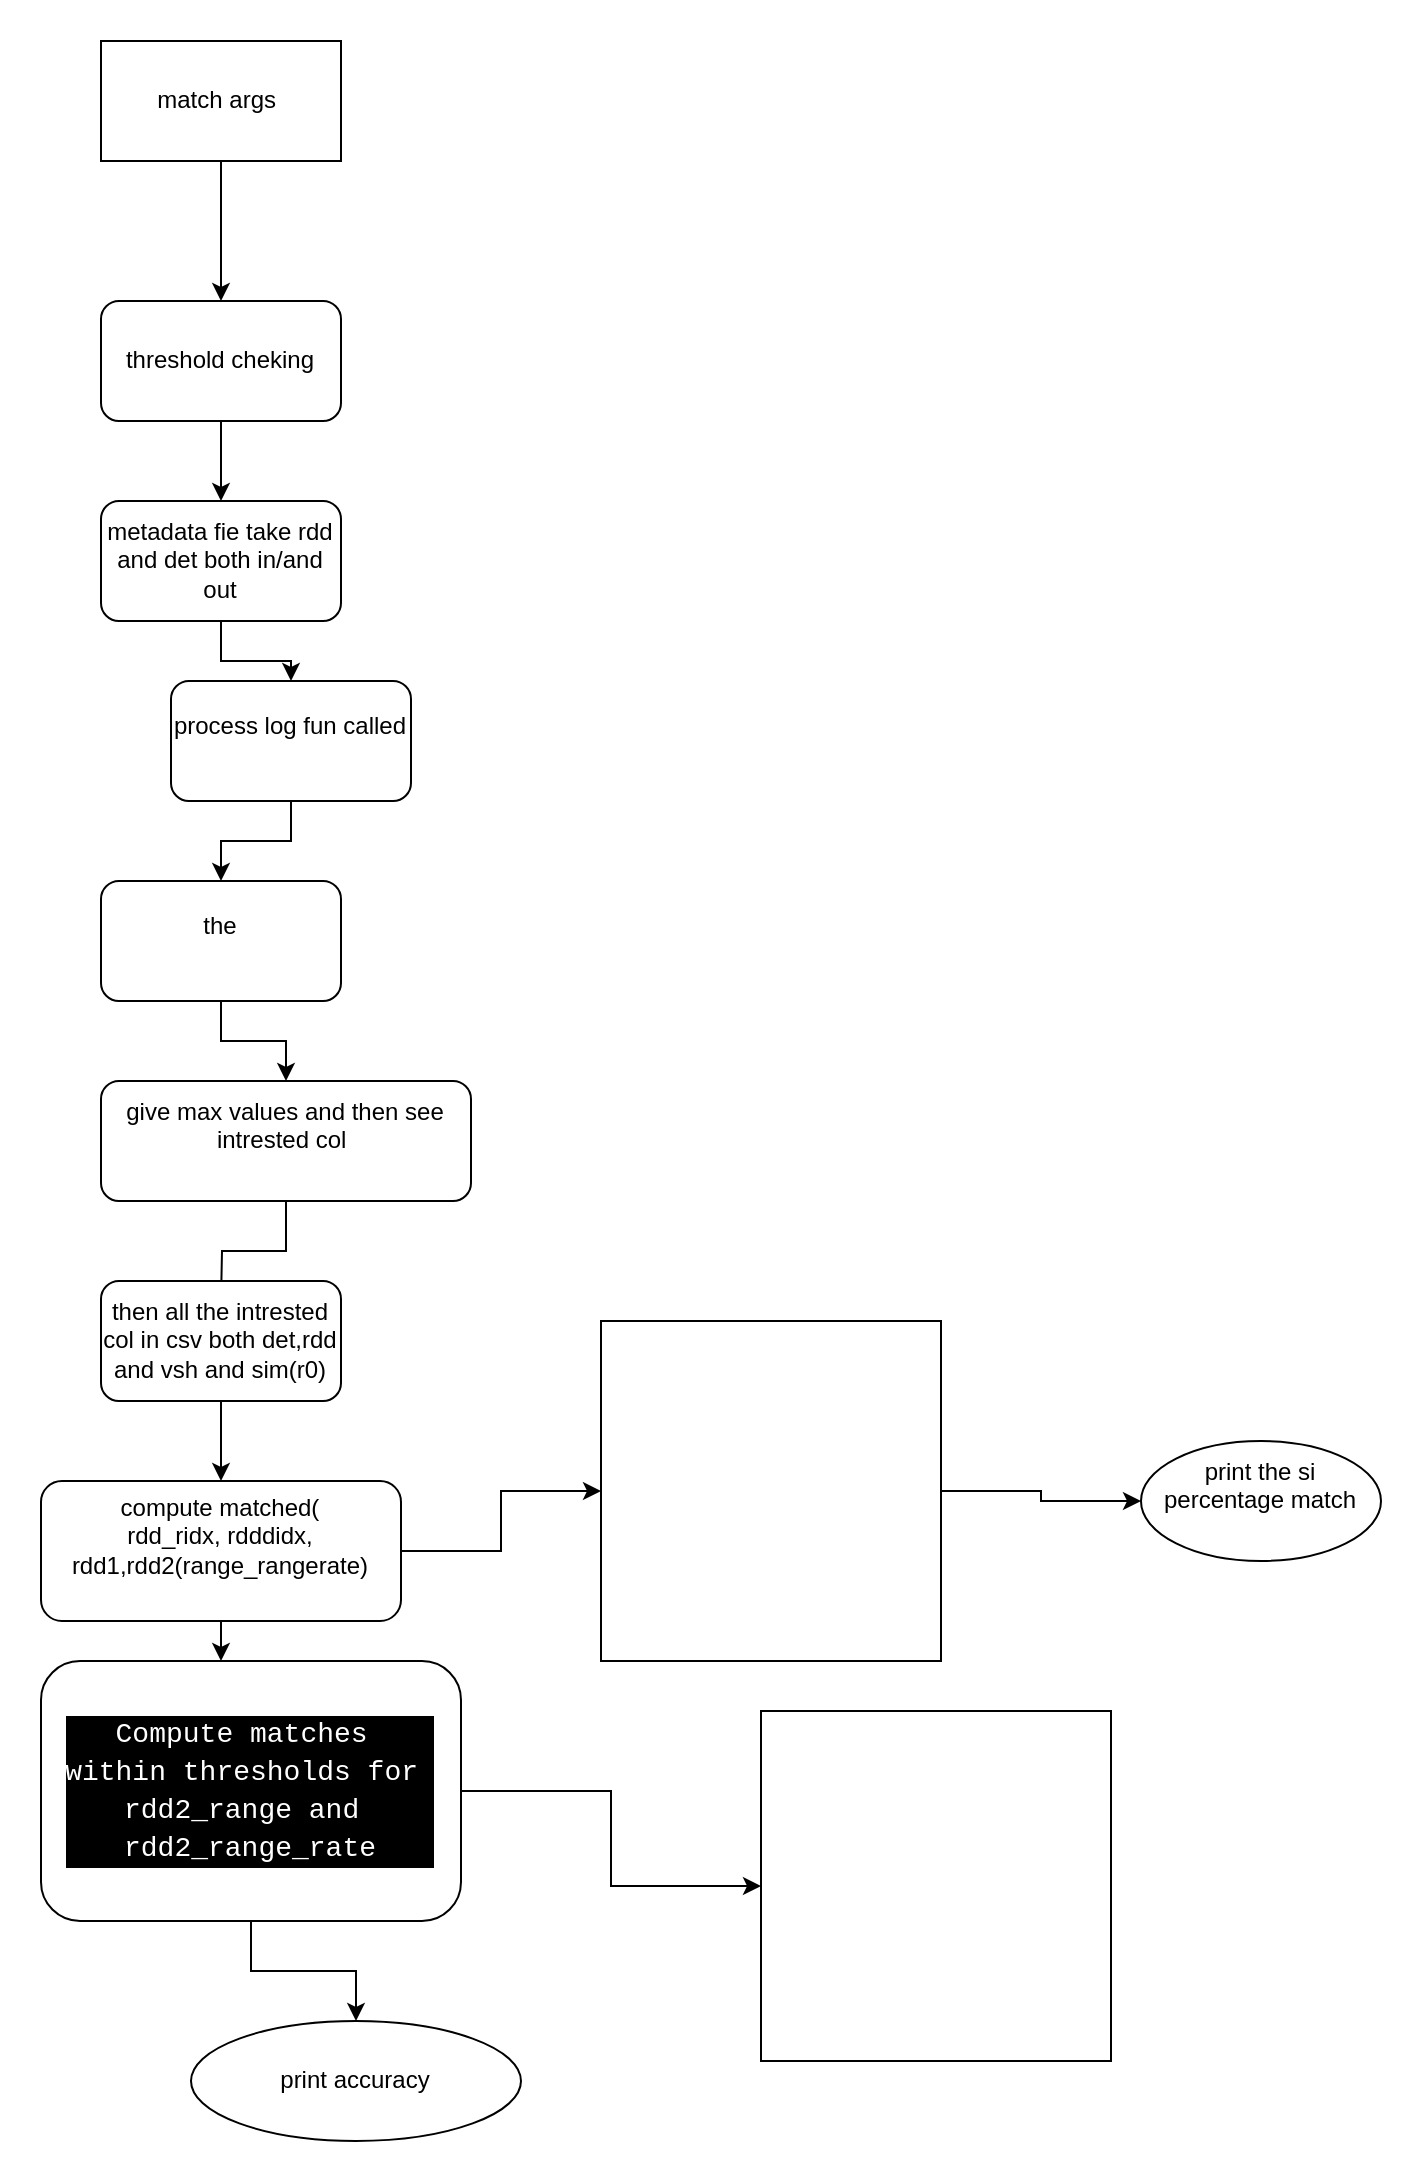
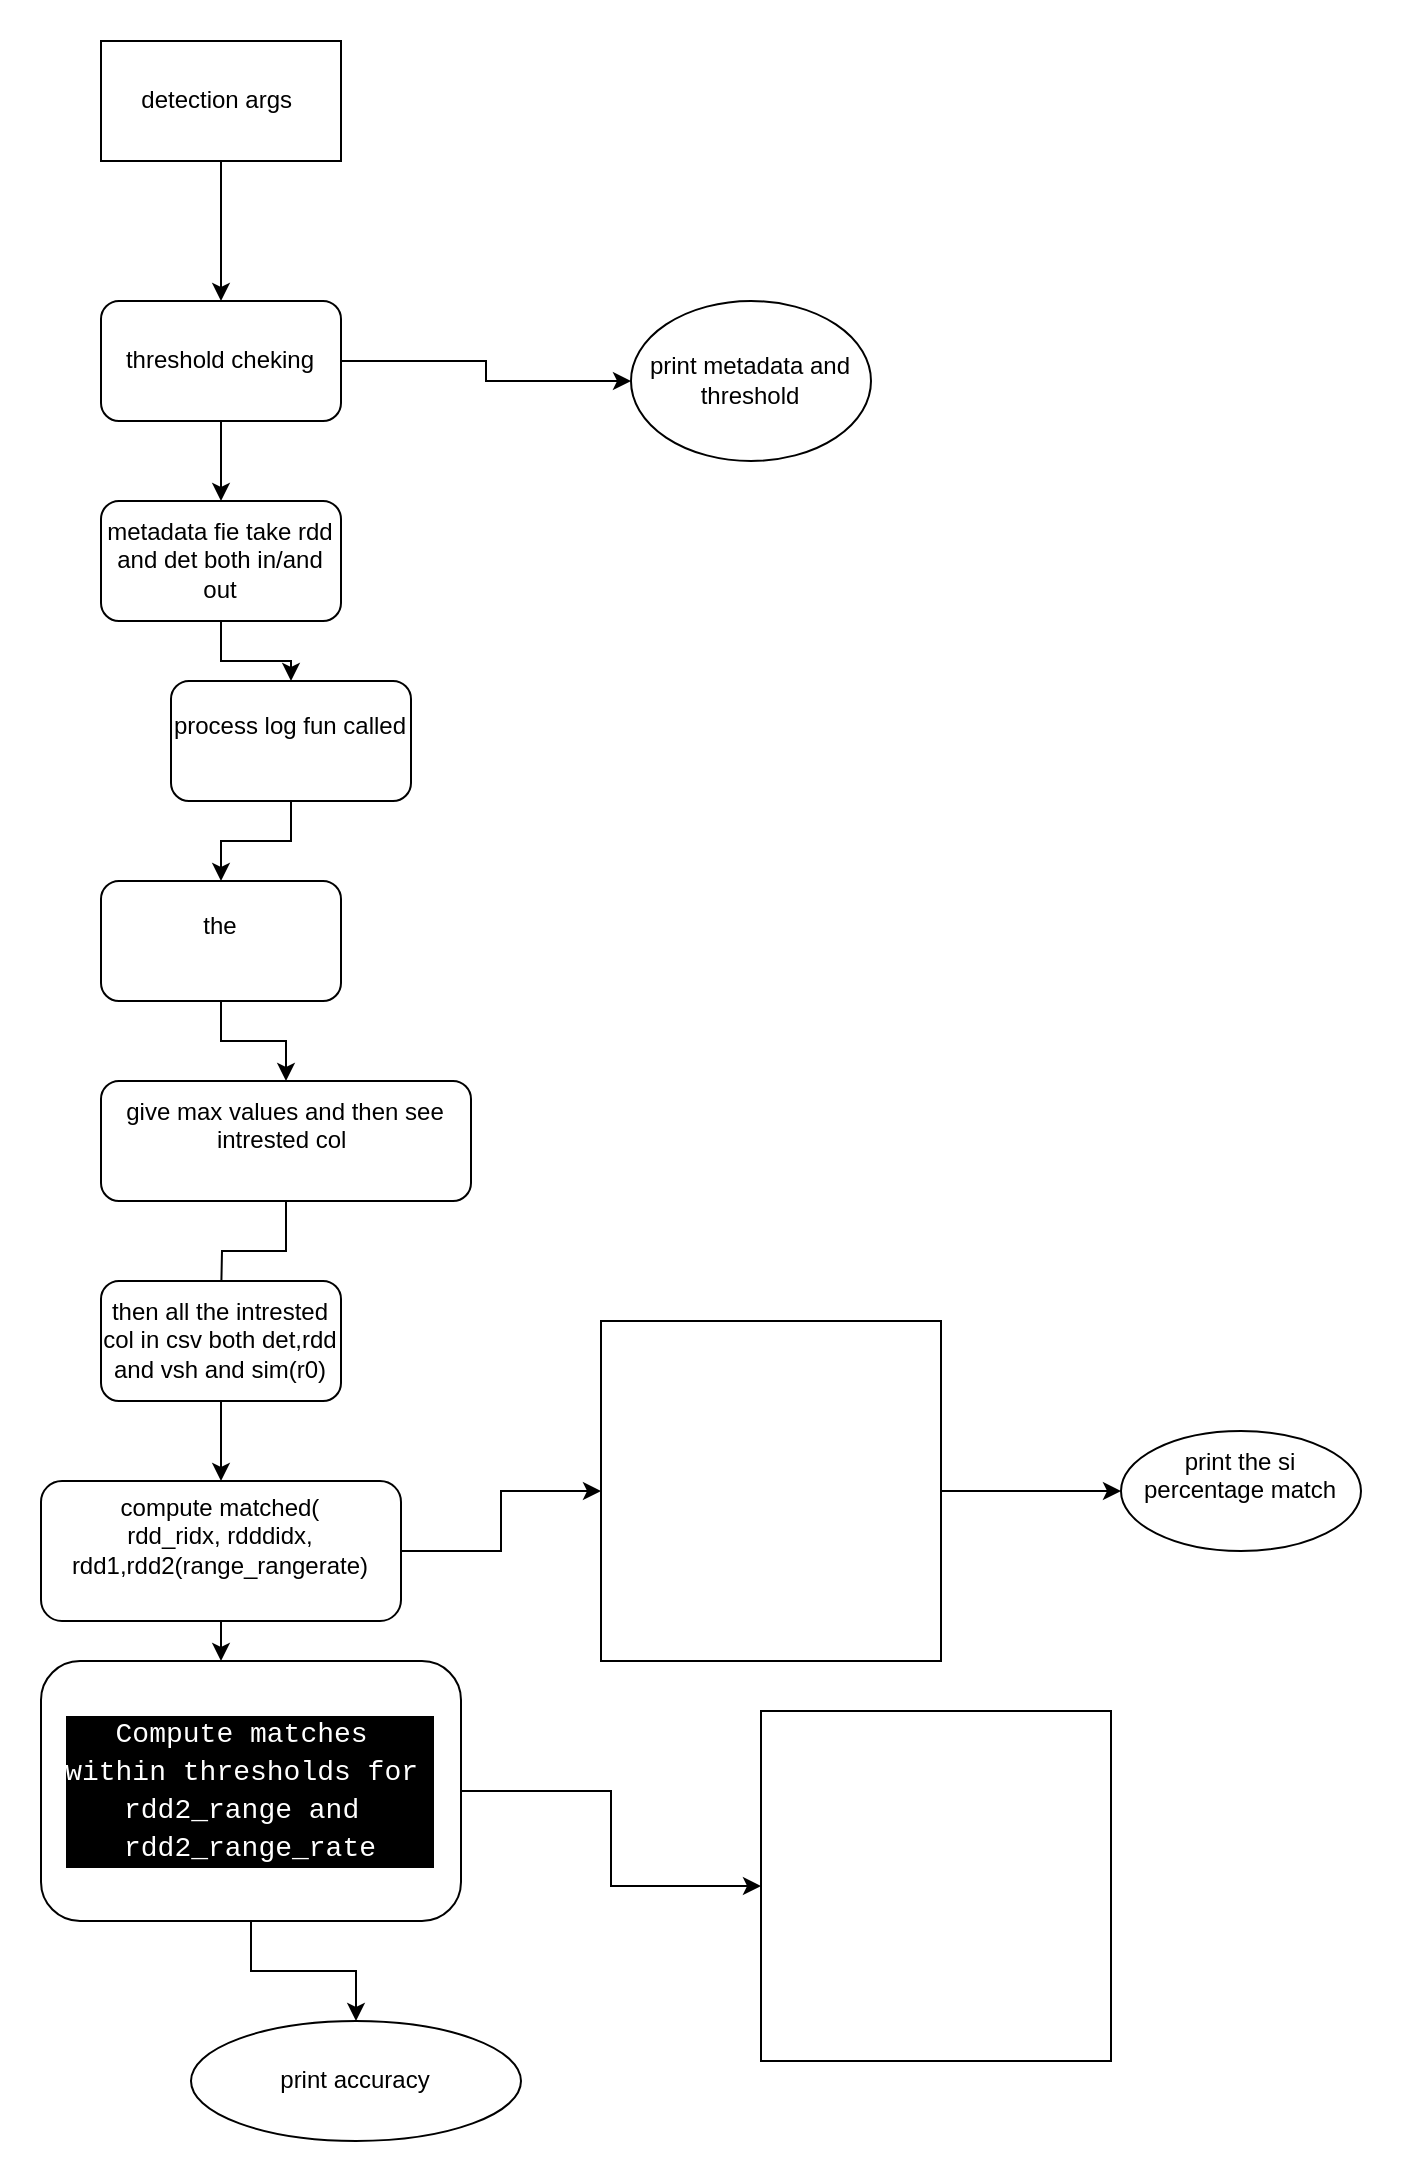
- <mxCell id="3" value="match args&amp;nbsp;" style="rounded=0;whiteSpace=wrap;html=1;" vertex="1" parent="1"><mxGeometry x="50" y="20" width="120" height="60" as="geometry" /></mxCell>
+ <mxCell id="3" value="detection args&amp;nbsp;" style="rounded=0;whiteSpace=wrap;html=1;" vertex="1" parent="1"><mxGeometry x="50" y="20" width="120" height="60" as="geometry" /></mxCell>
+ <mxCell id="4" style="edgeStyle=orthogonalEdgeStyle;rounded=0;orthogonalLoop=1;jettySize=auto;html=1;exitX=1;exitY=0.5;exitDx=0;exitDy=0;" edge="1" parent="1" source="6" target="7"><mxGeometry relative="1" as="geometry" /></mxCell>
+ <mxCell id="7" value="print metadata and threshold" style="ellipse;whiteSpace=wrap;html=1;" vertex="1" parent="1"><mxGeometry x="315" y="150" width="120" height="80" as="geometry" /></mxCell>
- <mxCell id="21" value="print the si percentage match&lt;div&gt;&lt;br&gt;&lt;/div&gt;" style="ellipse;whiteSpace=wrap;html=1;" vertex="1" parent="1"><mxGeometry x="570" y="720" width="120" height="60" as="geometry" /></mxCell>
+ <mxCell id="21" value="print the si percentage match&lt;div&gt;&lt;br&gt;&lt;/div&gt;" style="ellipse;whiteSpace=wrap;html=1;" vertex="1" parent="1"><mxGeometry x="560" y="715" width="120" height="60" as="geometry" /></mxCell>
